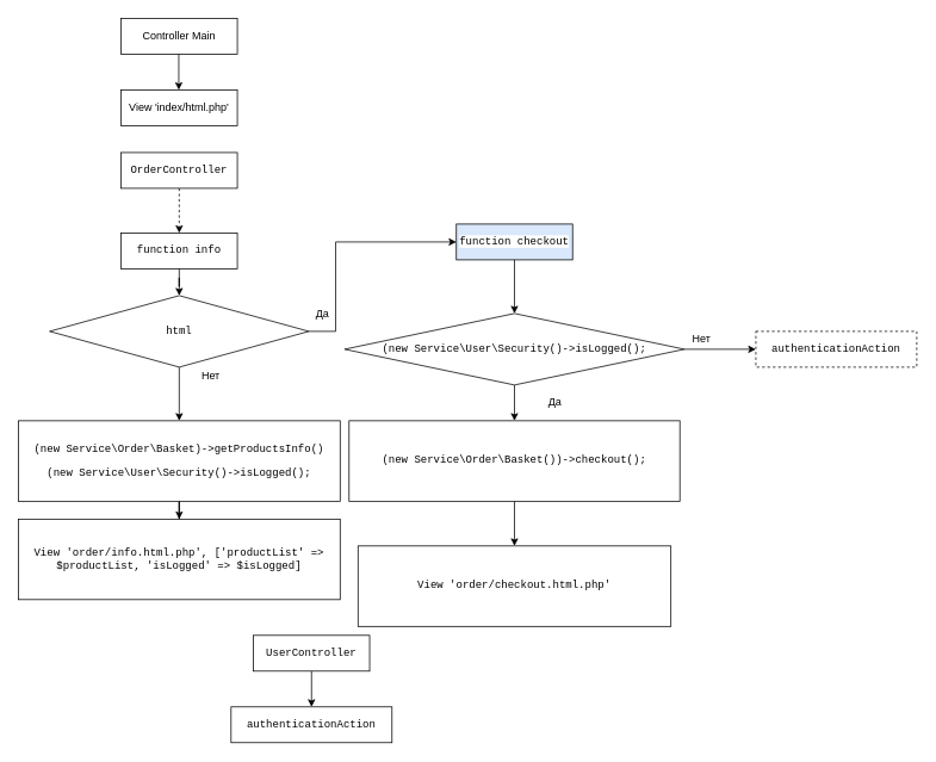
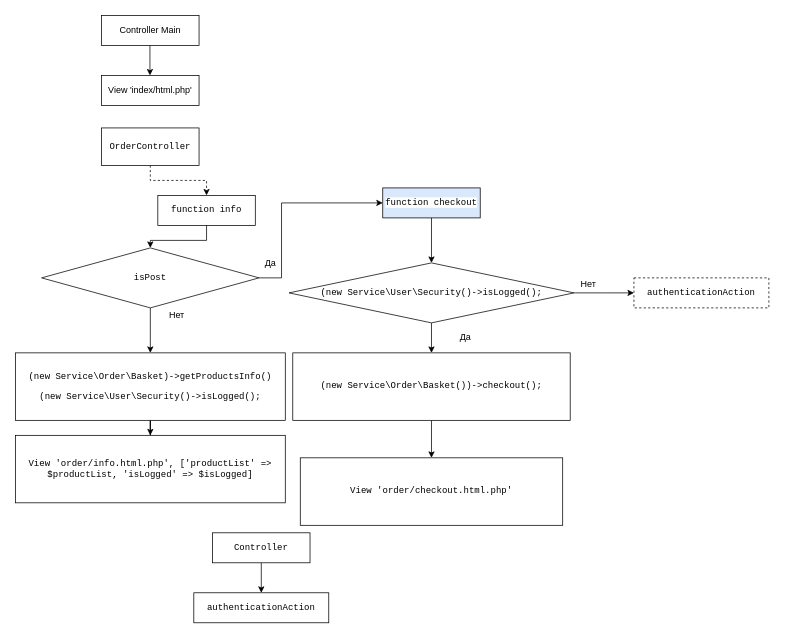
- <mxCell id="8" value="&lt;pre style=&quot;font-family: &amp;#34;courier new&amp;#34;&quot;&gt;&lt;span style=&quot;background-color: rgb(255 , 255 , 255)&quot;&gt;OrderController&lt;/span&gt;&lt;/pre&gt;" style="rounded=0;whiteSpace=wrap;html=1;" vertex="1" parent="1"><mxGeometry x="135" y="170" width="130" height="40" as="geometry" /></mxCell>
+ <mxCell id="8" value="&lt;pre style=&quot;font-family: &amp;#34;courier new&amp;#34;&quot;&gt;&lt;span style=&quot;background-color: rgb(255 , 255 , 255)&quot;&gt;OrderController&lt;/span&gt;&lt;/pre&gt;" style="rounded=0;whiteSpace=wrap;html=1;" vertex="1" parent="1"><mxGeometry x="135" y="170" width="130" height="50" as="geometry" /></mxCell>
- <mxCell id="15" value="&lt;pre style=&quot;font-family: &amp;#34;courier new&amp;#34;&quot;&gt;&lt;span style=&quot;background-color: rgb(255 , 255 , 255)&quot;&gt;function info&lt;/span&gt;&lt;/pre&gt;" style="rounded=0;whiteSpace=wrap;html=1;" vertex="1" parent="1"><mxGeometry x="135" y="260" width="130" height="40" as="geometry" /></mxCell>
+ <mxCell id="15" value="&lt;pre style=&quot;font-family: &amp;#34;courier new&amp;#34;&quot;&gt;&lt;span style=&quot;background-color: rgb(255 , 255 , 255)&quot;&gt;function info&lt;/span&gt;&lt;/pre&gt;" style="rounded=0;whiteSpace=wrap;html=1;" vertex="1" parent="1"><mxGeometry x="210" y="260" width="130" height="40" as="geometry" /></mxCell>
- <mxCell id="19" value="&lt;pre style=&quot;font-family: &amp;#34;courier new&amp;#34;&quot;&gt;&lt;span style=&quot;background-color: rgb(255 , 255 , 255)&quot;&gt;html&lt;/span&gt;&lt;/pre&gt;" style="rhombus;whiteSpace=wrap;html=1;" vertex="1" parent="1"><mxGeometry x="55" y="330" width="290" height="80" as="geometry" /></mxCell>
+ <mxCell id="19" value="&lt;pre style=&quot;font-family: &amp;#34;courier new&amp;#34;&quot;&gt;&lt;span style=&quot;background-color: rgb(255 , 255 , 255)&quot;&gt;isPost&lt;/span&gt;&lt;/pre&gt;" style="rhombus;whiteSpace=wrap;html=1;" vertex="1" parent="1"><mxGeometry x="55" y="330" width="290" height="80" as="geometry" /></mxCell>
- <mxCell id="25" value="&lt;pre style=&quot;font-family: &amp;#34;courier new&amp;#34;&quot;&gt;&lt;span style=&quot;background-color: rgb(255 , 255 , 255)&quot;&gt;UserController&lt;/span&gt;&lt;/pre&gt;" style="rounded=0;whiteSpace=wrap;html=1;" vertex="1" parent="1"><mxGeometry x="283" y="710" width="130" height="40" as="geometry" /></mxCell>
+ <mxCell id="25" value="&lt;pre style=&quot;font-family: &amp;#34;courier new&amp;#34;&quot;&gt;&lt;span style=&quot;background-color: rgb(255 , 255 , 255)&quot;&gt;Controller&lt;/span&gt;&lt;/pre&gt;" style="rounded=0;whiteSpace=wrap;html=1;" vertex="1" parent="1"><mxGeometry x="283" y="710" width="130" height="40" as="geometry" /></mxCell>
